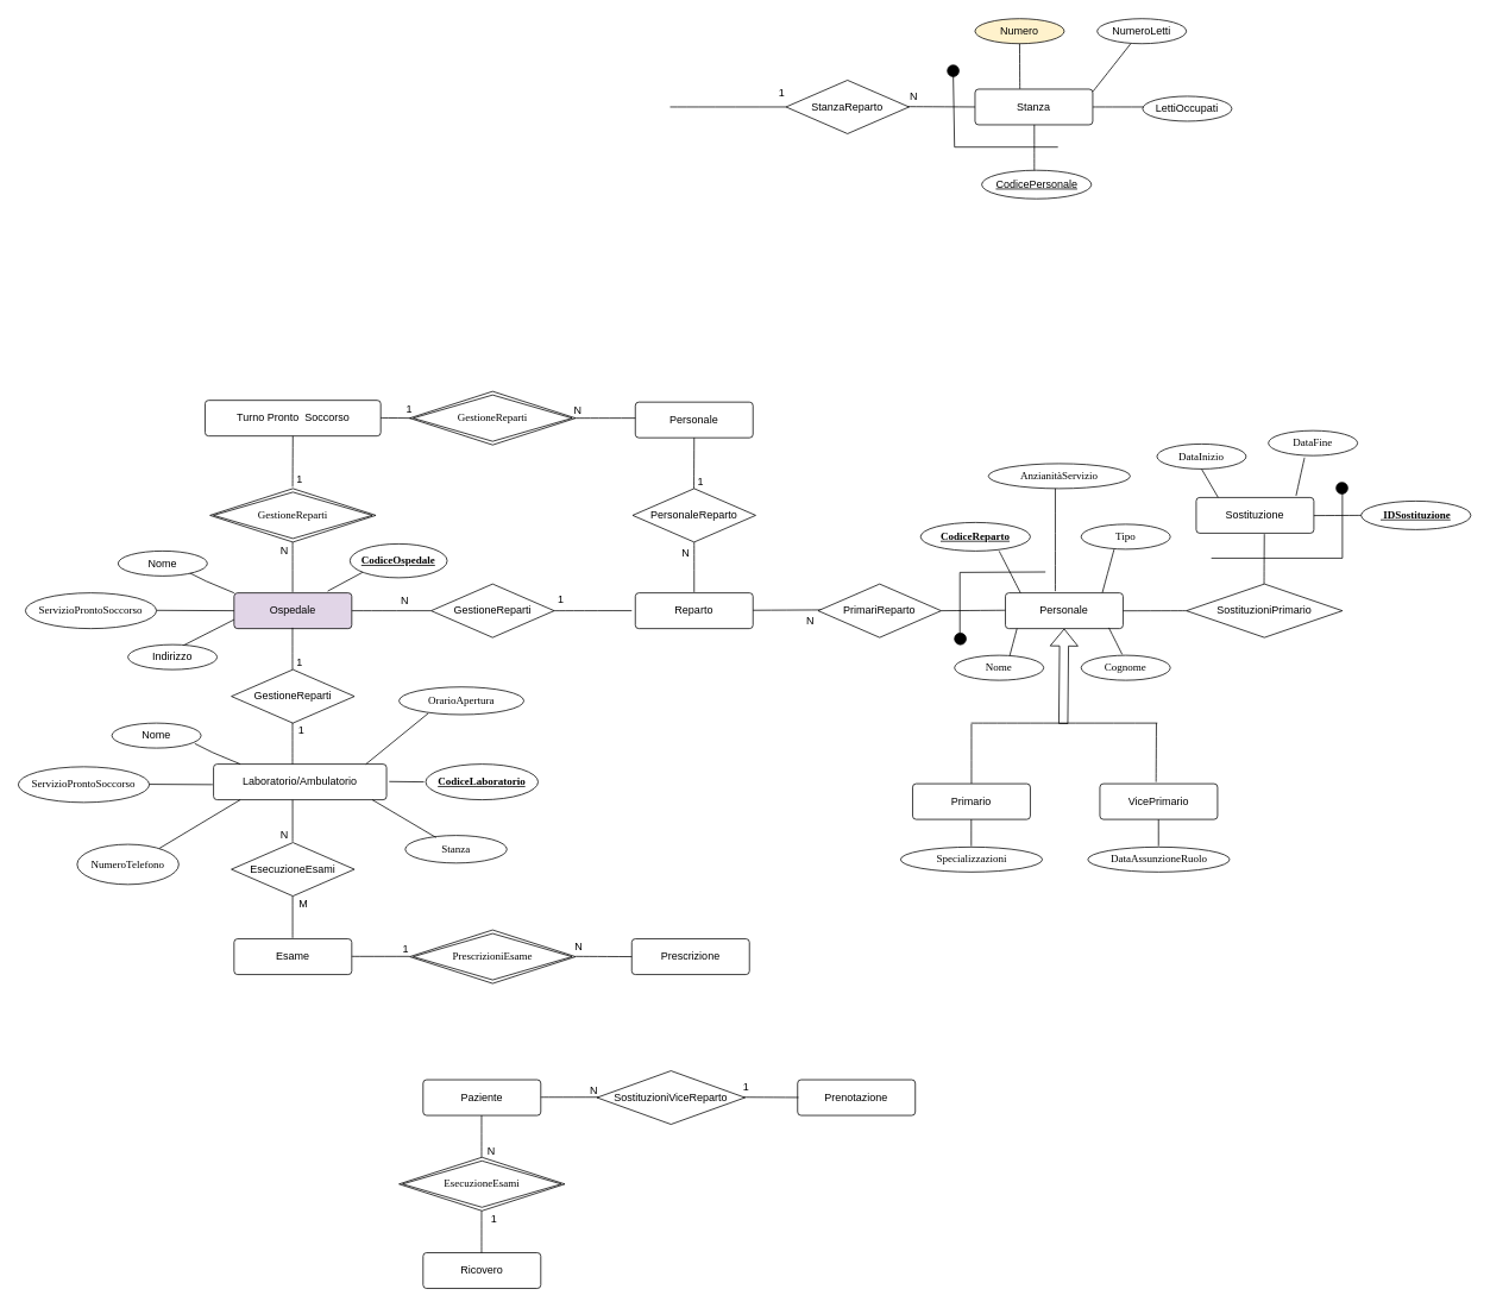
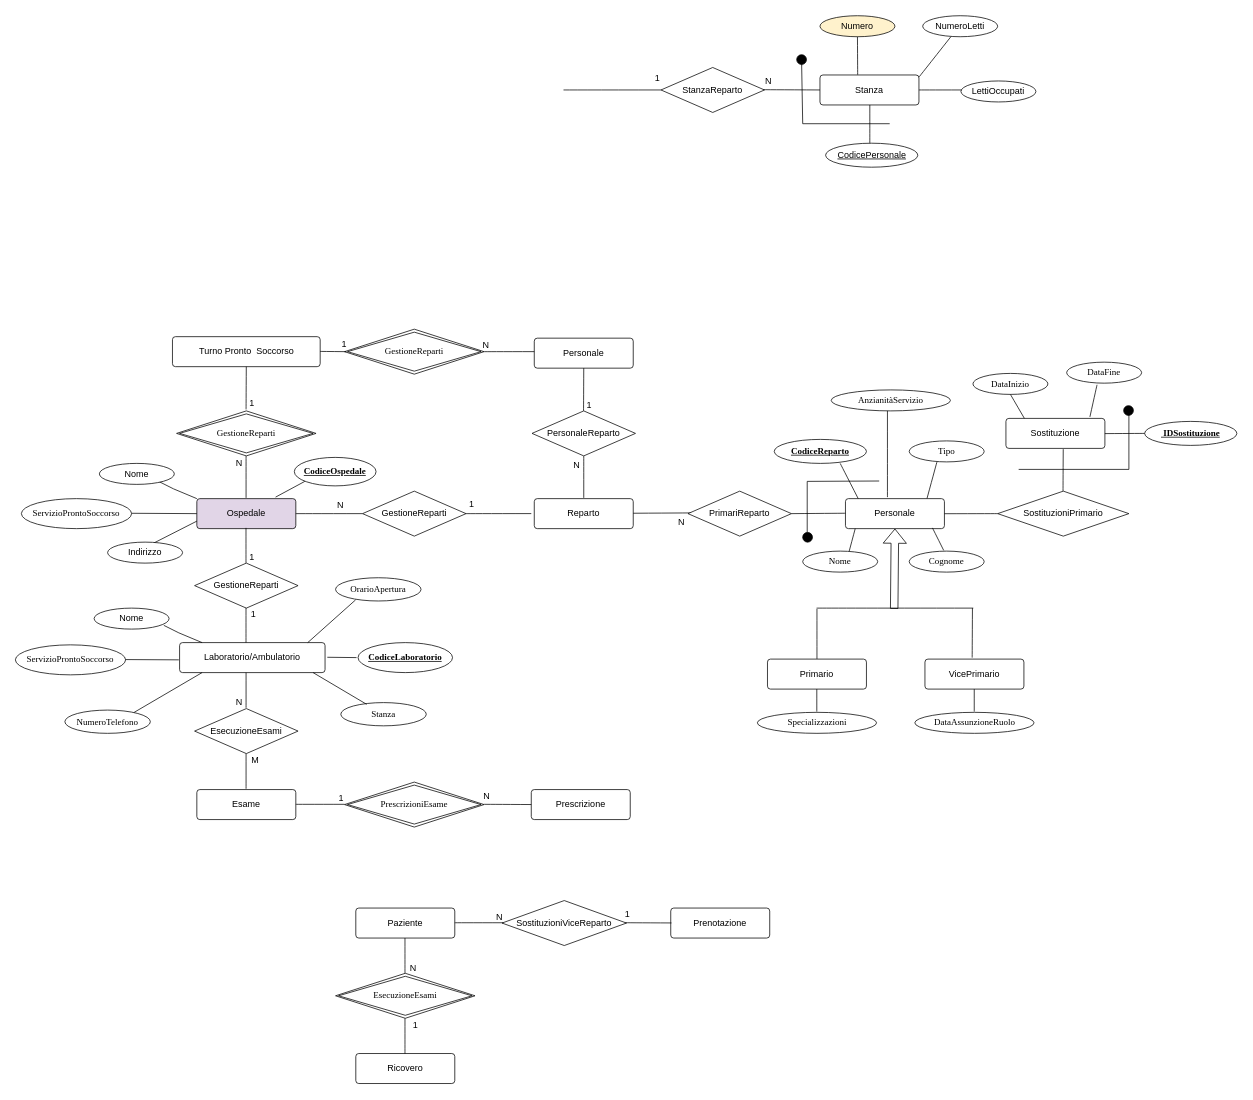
- <mxCell id="78" value="&lt;p style=&quot;margin: 0px 0px 0px 72px; text-indent: -72px; font-stretch: normal; line-height: normal; font-family: Times;&quot;&gt;OrarioApertura&lt;/p&gt;" style="ellipse;whiteSpace=wrap;html=1;align=center;" vertex="1" parent="1"><mxGeometry x="447" y="769.5" width="140" height="31" as="geometry" /></mxCell>
+ <mxCell id="78" value="&lt;p style=&quot;margin: 0px 0px 0px 72px; text-indent: -72px; font-stretch: normal; line-height: normal; font-family: Times;&quot;&gt;OrarioApertura&lt;/p&gt;" style="ellipse;whiteSpace=wrap;html=1;align=center;" vertex="1" parent="1"><mxGeometry x="447" y="769.5" width="114" height="31" as="geometry" /></mxCell>
- <mxCell id="77" value="&lt;p style=&quot;margin: 0px 0px 0px 72px; text-indent: -72px; font-stretch: normal; line-height: normal; font-family: Times;&quot;&gt;NumeroTelefono&lt;/p&gt;" style="ellipse;whiteSpace=wrap;html=1;align=center;" vertex="1" parent="1"><mxGeometry x="86" y="946" width="114" height="45" as="geometry" /></mxCell>
+ <mxCell id="77" value="&lt;p style=&quot;margin: 0px 0px 0px 72px; text-indent: -72px; font-stretch: normal; line-height: normal; font-family: Times;&quot;&gt;NumeroTelefono&lt;/p&gt;" style="ellipse;whiteSpace=wrap;html=1;align=center;" vertex="1" parent="1"><mxGeometry x="86" y="946" width="114" height="31" as="geometry" /></mxCell>
